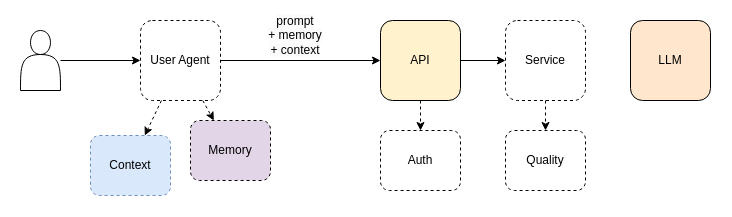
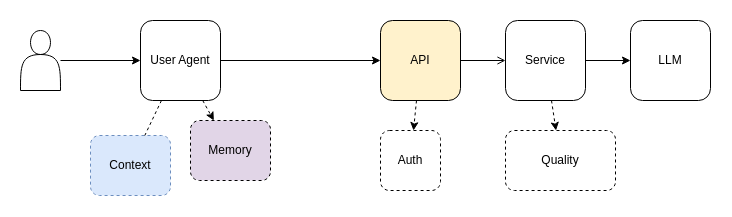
- <mxCell id="20" value="&lt;span style=&quot;background-color: rgb(251, 251, 251);&quot;&gt;prompt&lt;/span&gt;&lt;br style=&quot;background-color: rgb(251, 251, 251);&quot;&gt;&lt;span style=&quot;background-color: rgb(251, 251, 251);&quot;&gt;+ memory&lt;/span&gt;&lt;br style=&quot;background-color: rgb(251, 251, 251);&quot;&gt;&lt;span style=&quot;background-color: rgb(251, 251, 251);&quot;&gt;+ context&lt;/span&gt;" style="text;html=1;align=center;verticalAlign=middle;whiteSpace=wrap;rounded=0;" vertex="1" parent="1"><mxGeometry x="220" y="20" width="150" height="30" as="geometry" /></mxCell>
- <mxCell id="3" value="User Agent" style="rounded=1;whiteSpace=wrap;html=1;dashed=1;" vertex="1" parent="1"><mxGeometry x="140" y="20" width="80" height="80" as="geometry" /></mxCell>
+ <mxCell id="3" value="User Agent" style="rounded=1;whiteSpace=wrap;html=1;" vertex="1" parent="1"><mxGeometry x="140" y="20" width="80" height="80" as="geometry" /></mxCell>
- <mxCell id="9" value="" style="endArrow=classic;html=1;rounded=0;" edge="1" parent="1" source="4" target="6"><mxGeometry width="50" height="50" relative="1" as="geometry"><mxPoint x="350" y="70" as="sourcePoint" /><mxPoint x="390" y="70" as="targetPoint" /></mxGeometry></mxCell>
+ <mxCell id="9" value="" style="endArrow=open;html=1;rounded=0;" edge="1" parent="1" source="4" target="6"><mxGeometry width="50" height="50" relative="1" as="geometry"><mxPoint x="350" y="70" as="sourcePoint" /><mxPoint x="390" y="70" as="targetPoint" /></mxGeometry></mxCell>
- <mxCell id="6" value="Service" style="rounded=1;whiteSpace=wrap;html=1;dashed=1;" vertex="1" parent="1"><mxGeometry x="505" y="20" width="80" height="80" as="geometry" /></mxCell>
+ <mxCell id="6" value="Service" style="rounded=1;whiteSpace=wrap;html=1;" vertex="1" parent="1"><mxGeometry x="505" y="20" width="80" height="80" as="geometry" /></mxCell>
+ <mxCell id="10" value="" style="endArrow=classic;html=1;rounded=0;" edge="1" parent="1" source="6" target="5"><mxGeometry width="50" height="50" relative="1" as="geometry"><mxPoint x="470" y="70" as="sourcePoint" /><mxPoint x="515" y="70" as="targetPoint" /></mxGeometry></mxCell>
- <mxCell id="5" value="LLM" style="rounded=1;whiteSpace=wrap;html=1;fillColor=#ffe6cc;" vertex="1" parent="1"><mxGeometry x="630" y="20" width="80" height="80" as="geometry" /></mxCell>
+ <mxCell id="5" value="LLM" style="rounded=1;whiteSpace=wrap;html=1;" vertex="1" parent="1"><mxGeometry x="630" y="20" width="80" height="80" as="geometry" /></mxCell>
- <mxCell id="19" value="" style="endArrow=classic;html=1;rounded=0;dashed=1;" edge="1" parent="1" source="3" target="18"><mxGeometry width="50" height="50" relative="1" as="geometry"><mxPoint x="190" y="110" as="sourcePoint" /><mxPoint x="190" y="190" as="targetPoint" /></mxGeometry></mxCell>
+ <mxCell id="19" value="" style="endArrow=none;html=1;rounded=0;dashed=1;" edge="1" parent="1" source="3" target="18"><mxGeometry width="50" height="50" relative="1" as="geometry"><mxPoint x="190" y="110" as="sourcePoint" /><mxPoint x="190" y="190" as="targetPoint" /></mxGeometry></mxCell>
- <mxCell id="14" value="Auth" style="rounded=1;whiteSpace=wrap;html=1;dashed=1;" vertex="1" parent="1"><mxGeometry x="380" y="130" width="80" height="60" as="geometry" /></mxCell>
+ <mxCell id="14" value="Auth" style="rounded=1;whiteSpace=wrap;html=1;dashed=1;" vertex="1" parent="1"><mxGeometry x="380" y="130" width="60" height="60" as="geometry" /></mxCell>
- <mxCell id="16" value="Quality" style="rounded=1;whiteSpace=wrap;html=1;dashed=1;" vertex="1" parent="1"><mxGeometry x="505" y="130" width="80" height="60" as="geometry" /></mxCell>
+ <mxCell id="16" value="Quality" style="rounded=1;whiteSpace=wrap;html=1;dashed=1;" vertex="1" parent="1"><mxGeometry x="505" y="130" width="110" height="60" as="geometry" /></mxCell>
